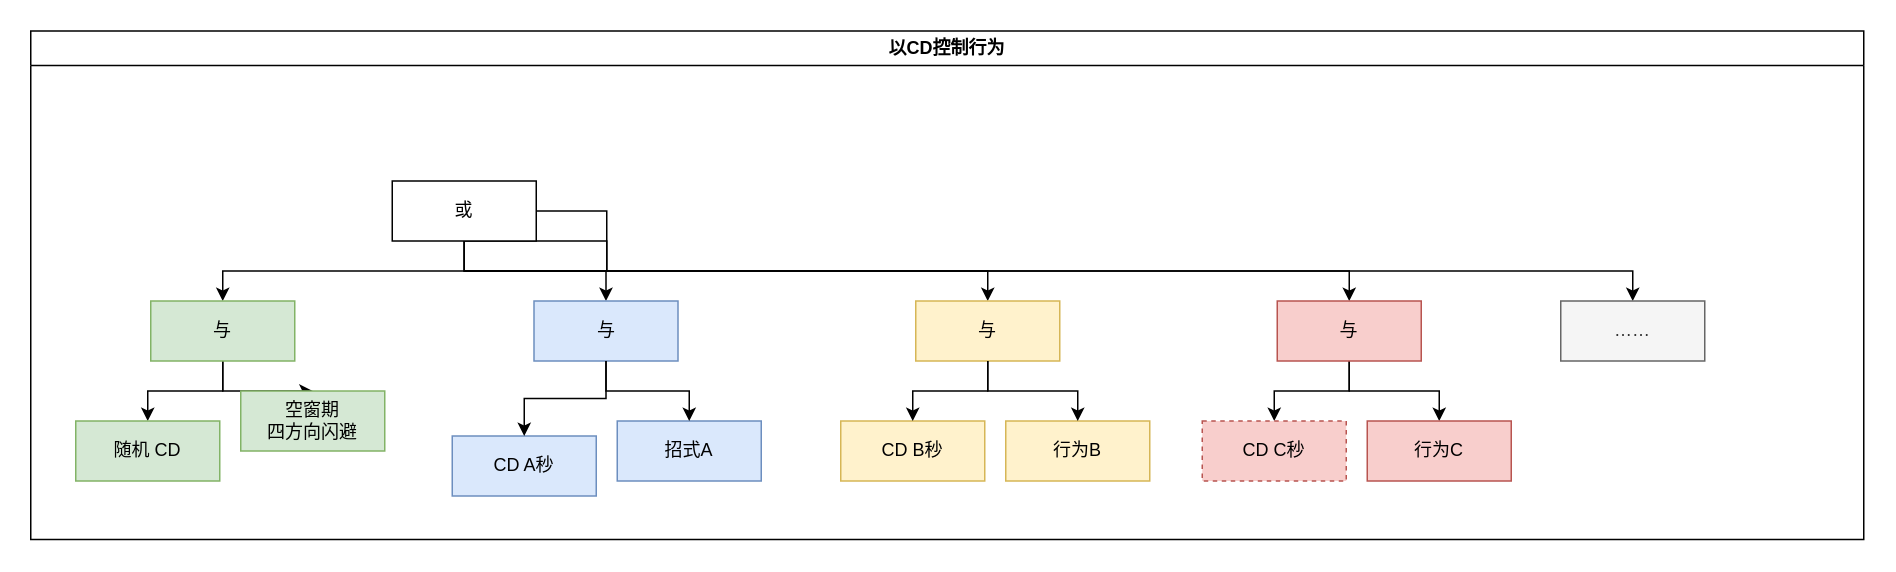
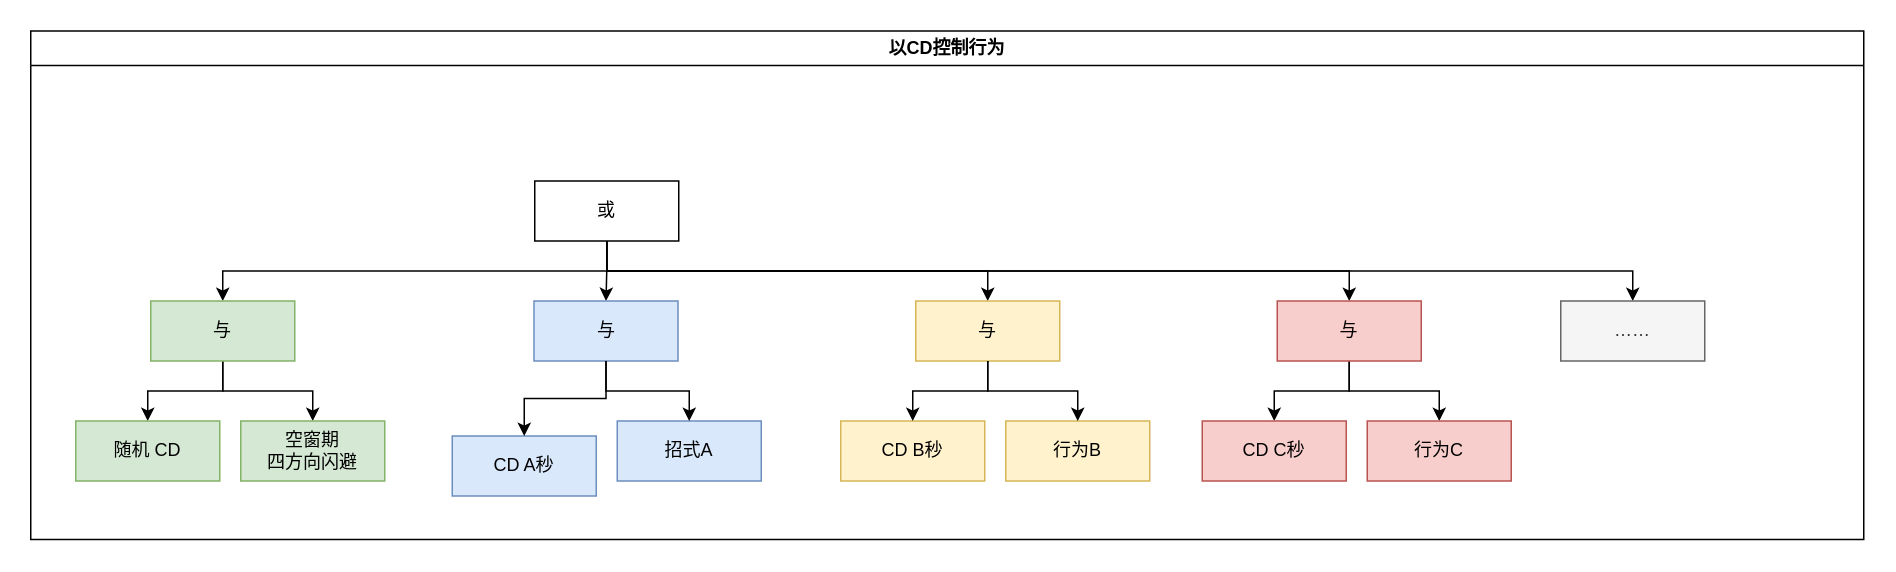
- <mxCell id="8" value="或" style="rounded=0;whiteSpace=wrap;html=1;" parent="2" vertex="1"><mxGeometry x="241" y="100" width="96" height="40" as="geometry" /></mxCell>
+ <mxCell id="8" value="或" style="rounded=0;whiteSpace=wrap;html=1;" parent="2" vertex="1"><mxGeometry x="336" y="100" width="96" height="40" as="geometry" /></mxCell>
- <mxCell id="13" value="空窗期&lt;br&gt;四方向闪避" style="rounded=0;whiteSpace=wrap;html=1;fillColor=#d5e8d4;strokeColor=#82b366;" parent="2" vertex="1"><mxGeometry x="140" y="240" width="96" height="40" as="geometry" /></mxCell>
+ <mxCell id="13" value="空窗期&lt;br&gt;四方向闪避" style="rounded=0;whiteSpace=wrap;html=1;fillColor=#d5e8d4;strokeColor=#82b366;" parent="2" vertex="1"><mxGeometry x="140" y="260" width="96" height="40" as="geometry" /></mxCell>
- <mxCell id="27" value="CD C秒" style="rounded=0;whiteSpace=wrap;html=1;fillColor=#f8cecc;strokeColor=#b85450;dashed=1;" vertex="1" parent="2"><mxGeometry x="781" y="260" width="96" height="40" as="geometry" /></mxCell>
+ <mxCell id="27" value="CD C秒" style="rounded=0;whiteSpace=wrap;html=1;fillColor=#f8cecc;strokeColor=#b85450;" vertex="1" parent="2"><mxGeometry x="781" y="260" width="96" height="40" as="geometry" /></mxCell>
